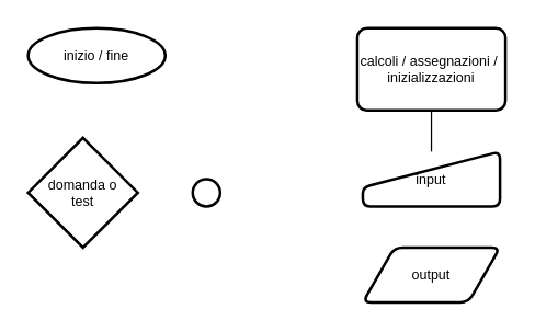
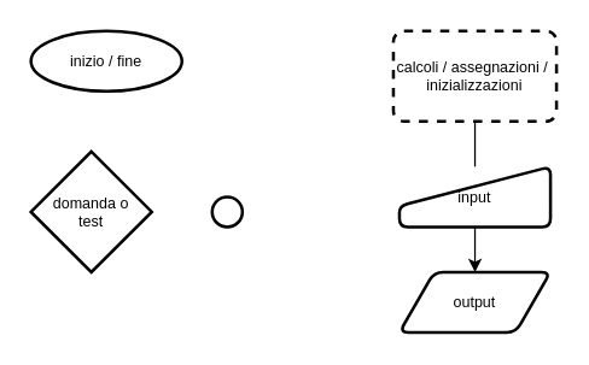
- <mxCell id="9" value="calcoli / assegnazioni /&amp;nbsp;&lt;br style=&quot;font-size: 10px;&quot;&gt;inizializzazioni" style="rounded=1;whiteSpace=wrap;html=1;absoluteArcSize=1;arcSize=14;strokeWidth=2;fontSize=10;" parent="1" vertex="1"><mxGeometry x="260" y="20" width="108" height="60" as="geometry" /></mxCell>
+ <mxCell id="9" value="calcoli / assegnazioni /&amp;nbsp;&lt;br style=&quot;font-size: 10px;&quot;&gt;inizializzazioni" style="rounded=1;whiteSpace=wrap;html=1;absoluteArcSize=1;arcSize=14;strokeWidth=2;fontSize=10;dashed=1;" parent="1" vertex="1"><mxGeometry x="260" y="20" width="108" height="60" as="geometry" /></mxCell>
+ <mxCell id="5" style="edgeStyle=orthogonalEdgeStyle;rounded=0;orthogonalLoop=1;jettySize=auto;html=1;exitX=0.5;exitY=1;exitDx=0;exitDy=0;entryX=0.5;entryY=0;entryDx=0;entryDy=0;fontSize=10;" parent="1" source="6" target="3" edge="1"><mxGeometry relative="1" as="geometry"><mxPoint x="340" y="200" as="targetPoint" /></mxGeometry></mxCell>
